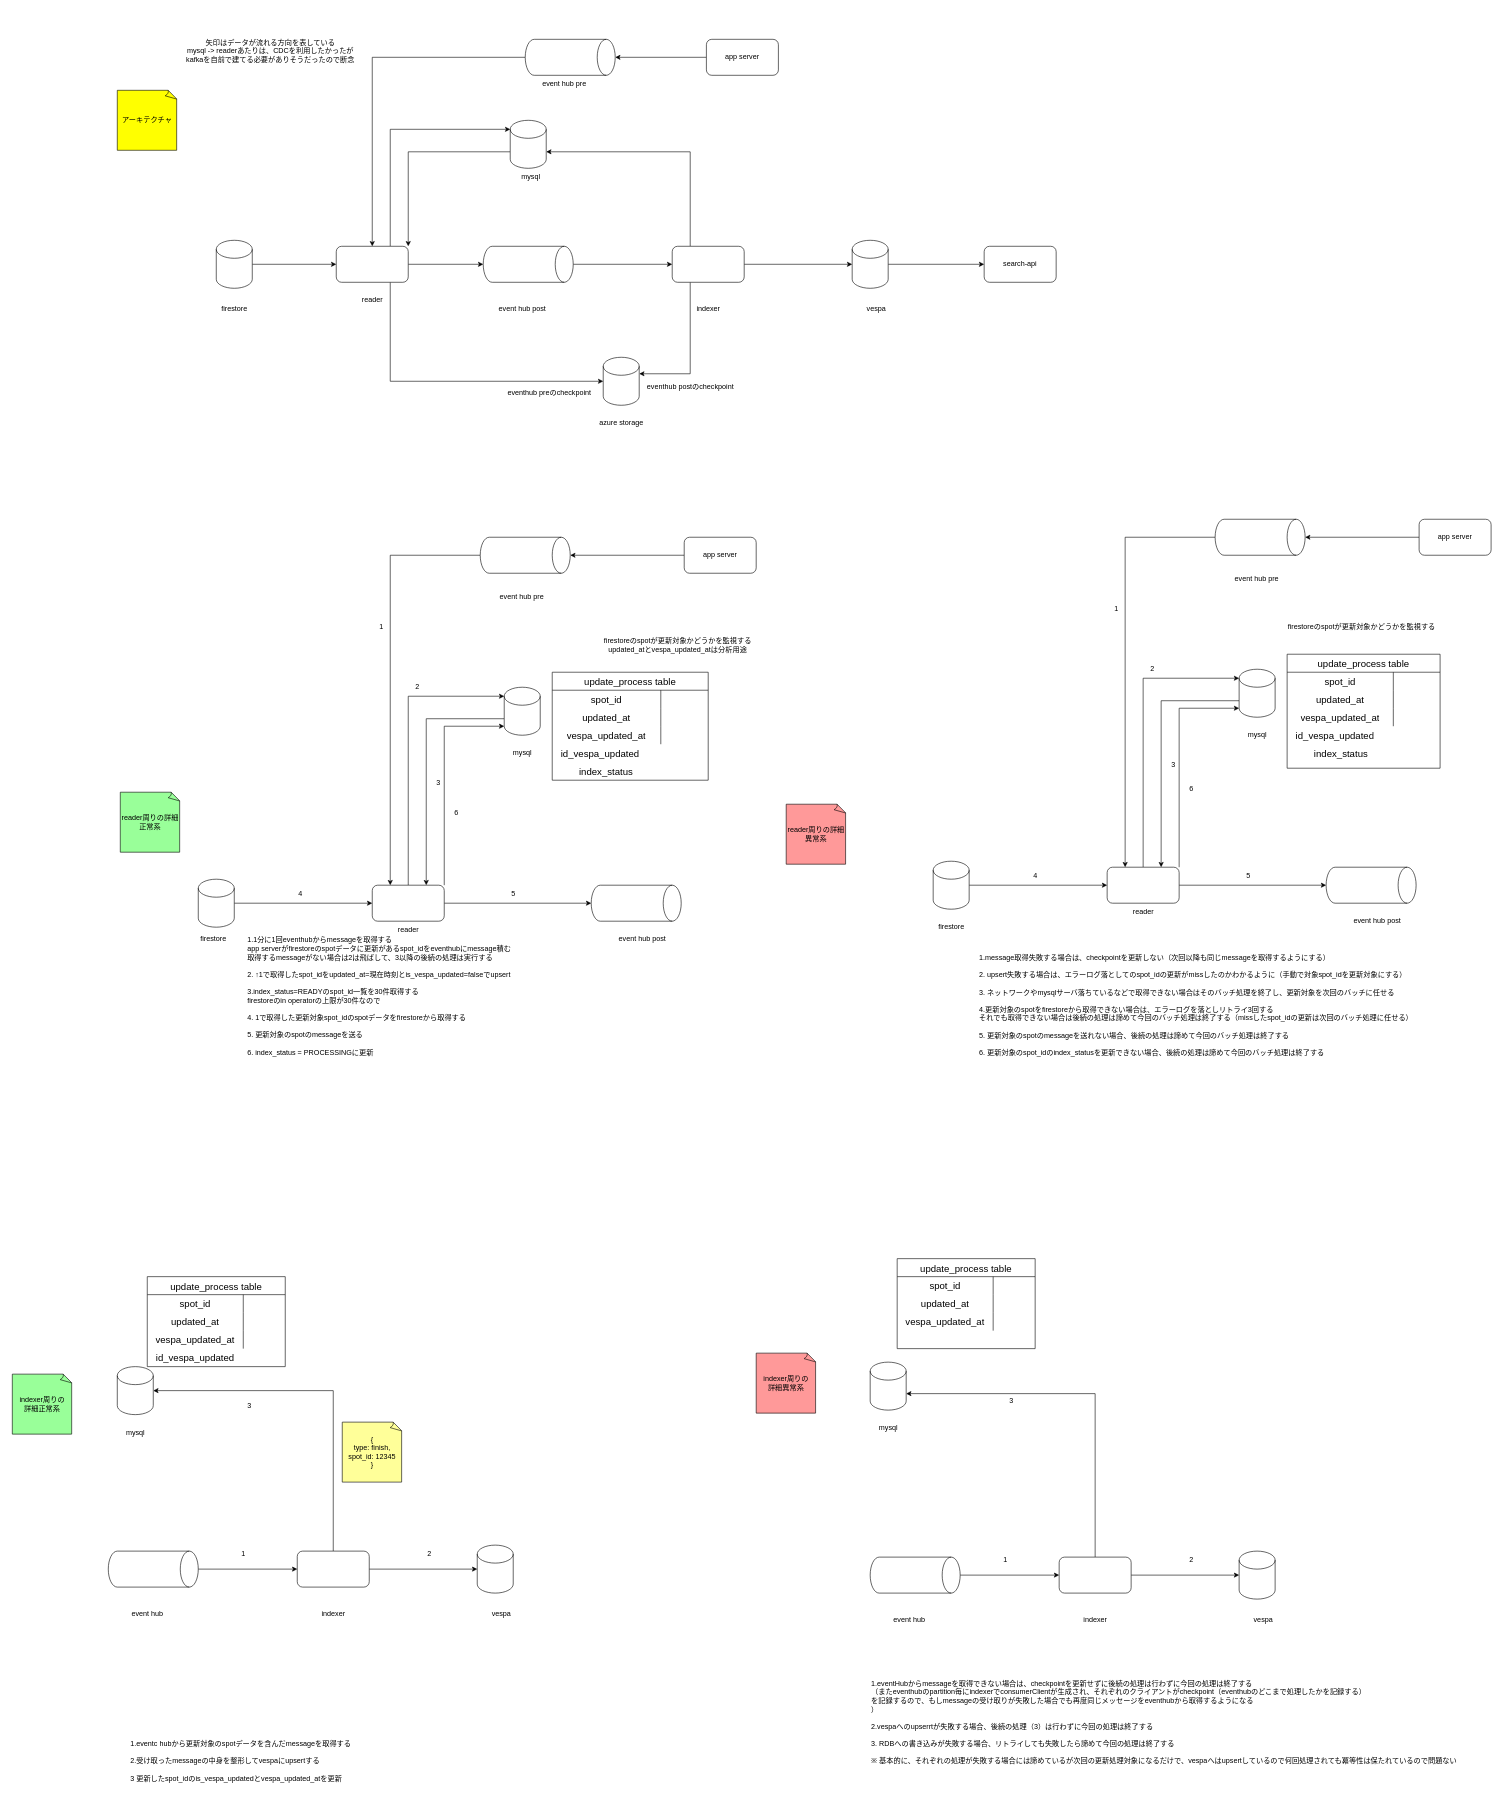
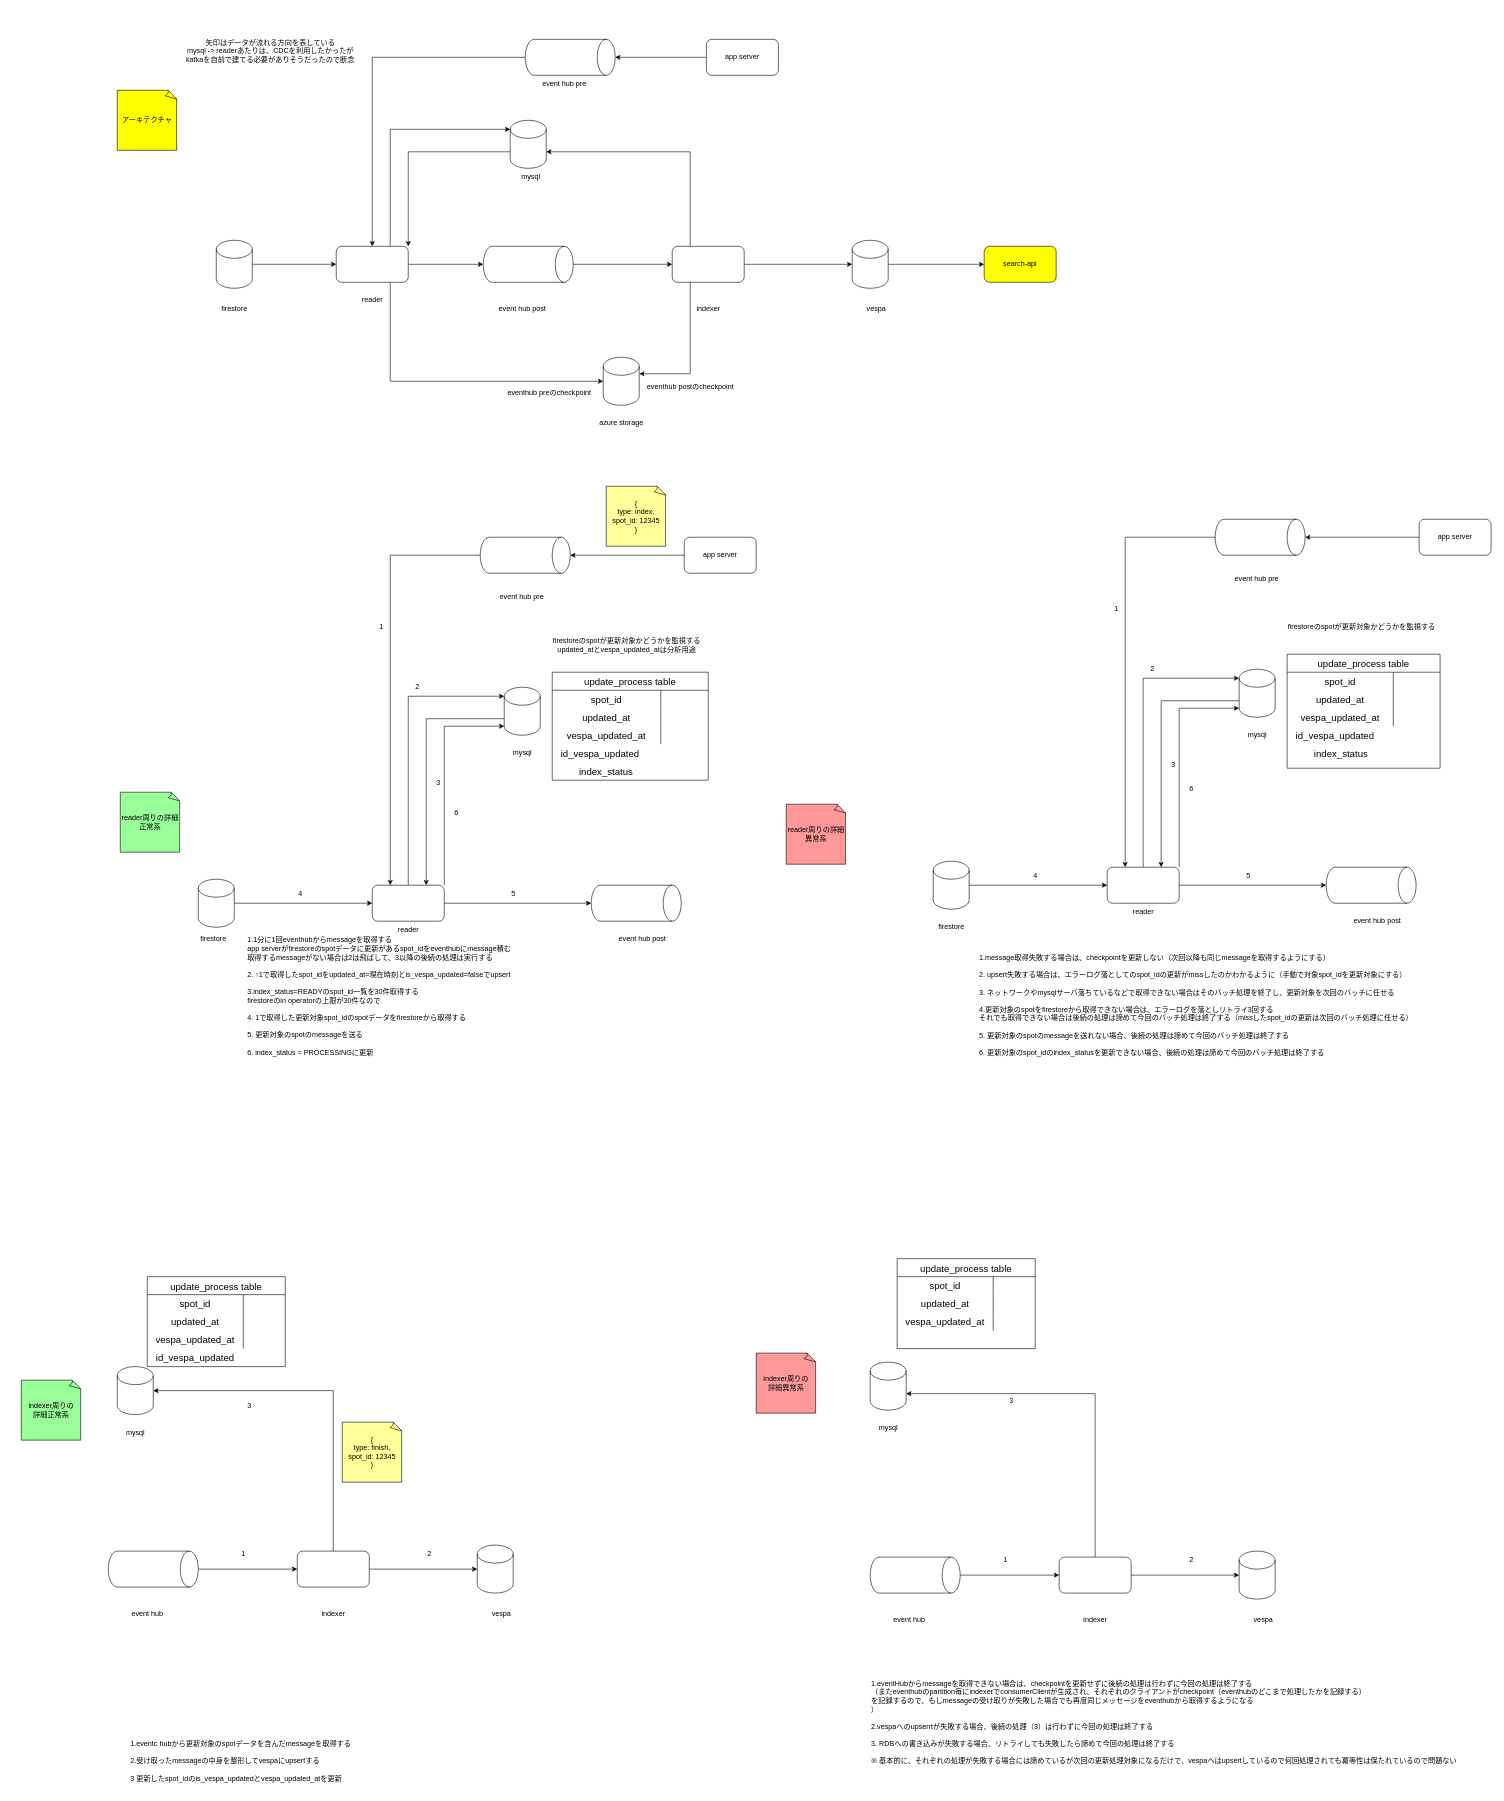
- <mxCell id="54" value="search-api" style="rounded=1;whiteSpace=wrap;html=1;" vertex="1" parent="1"><mxGeometry x="1640" y="410" width="120" height="60" as="geometry" /></mxCell>
+ <mxCell id="54" value="search-api" style="rounded=1;whiteSpace=wrap;html=1;fillColor=#ffff00;" vertex="1" parent="1"><mxGeometry x="1640" y="410" width="120" height="60" as="geometry" /></mxCell>
+ <mxCell id="122" value="{&lt;br&gt;type: index,&lt;br&gt;spot_id: 12345&lt;br&gt;}" style="whiteSpace=wrap;html=1;shape=mxgraph.basic.document;fillColor=#FFFF99;" vertex="1" parent="1"><mxGeometry x="1010" y="810" width="100" height="100" as="geometry" /></mxCell>
- <mxCell id="57" value="firestoreのspotが更新対象かどうかを監視する&lt;br&gt;updated_atとvespa_updated_atは分析用途" style="text;html=1;align=center;verticalAlign=middle;resizable=0;points=[];autosize=1;strokeColor=none;fillColor=none;" vertex="1" parent="1"><mxGeometry x="994" y="1055" width="270" height="40" as="geometry" /></mxCell>
+ <mxCell id="57" value="firestoreのspotが更新対象かどうかを監視する&lt;br&gt;updated_atとvespa_updated_atは分析用途" style="text;html=1;align=center;verticalAlign=middle;resizable=0;points=[];autosize=1;strokeColor=none;fillColor=none;" vertex="1" parent="1"><mxGeometry x="909" y="1055" width="270" height="40" as="geometry" /></mxCell>
- <mxCell id="47" value="indexer周りの&lt;br&gt;詳細正常系" style="whiteSpace=wrap;html=1;shape=mxgraph.basic.document;fillColor=#99FF99;" vertex="1" parent="1"><mxGeometry x="20" y="2290" width="100" height="100" as="geometry" /></mxCell>
+ <mxCell id="47" value="indexer周りの&lt;br&gt;詳細正常系" style="whiteSpace=wrap;html=1;shape=mxgraph.basic.document;fillColor=#99FF99;" vertex="1" parent="1"><mxGeometry x="35" y="2300" width="100" height="100" as="geometry" /></mxCell>
